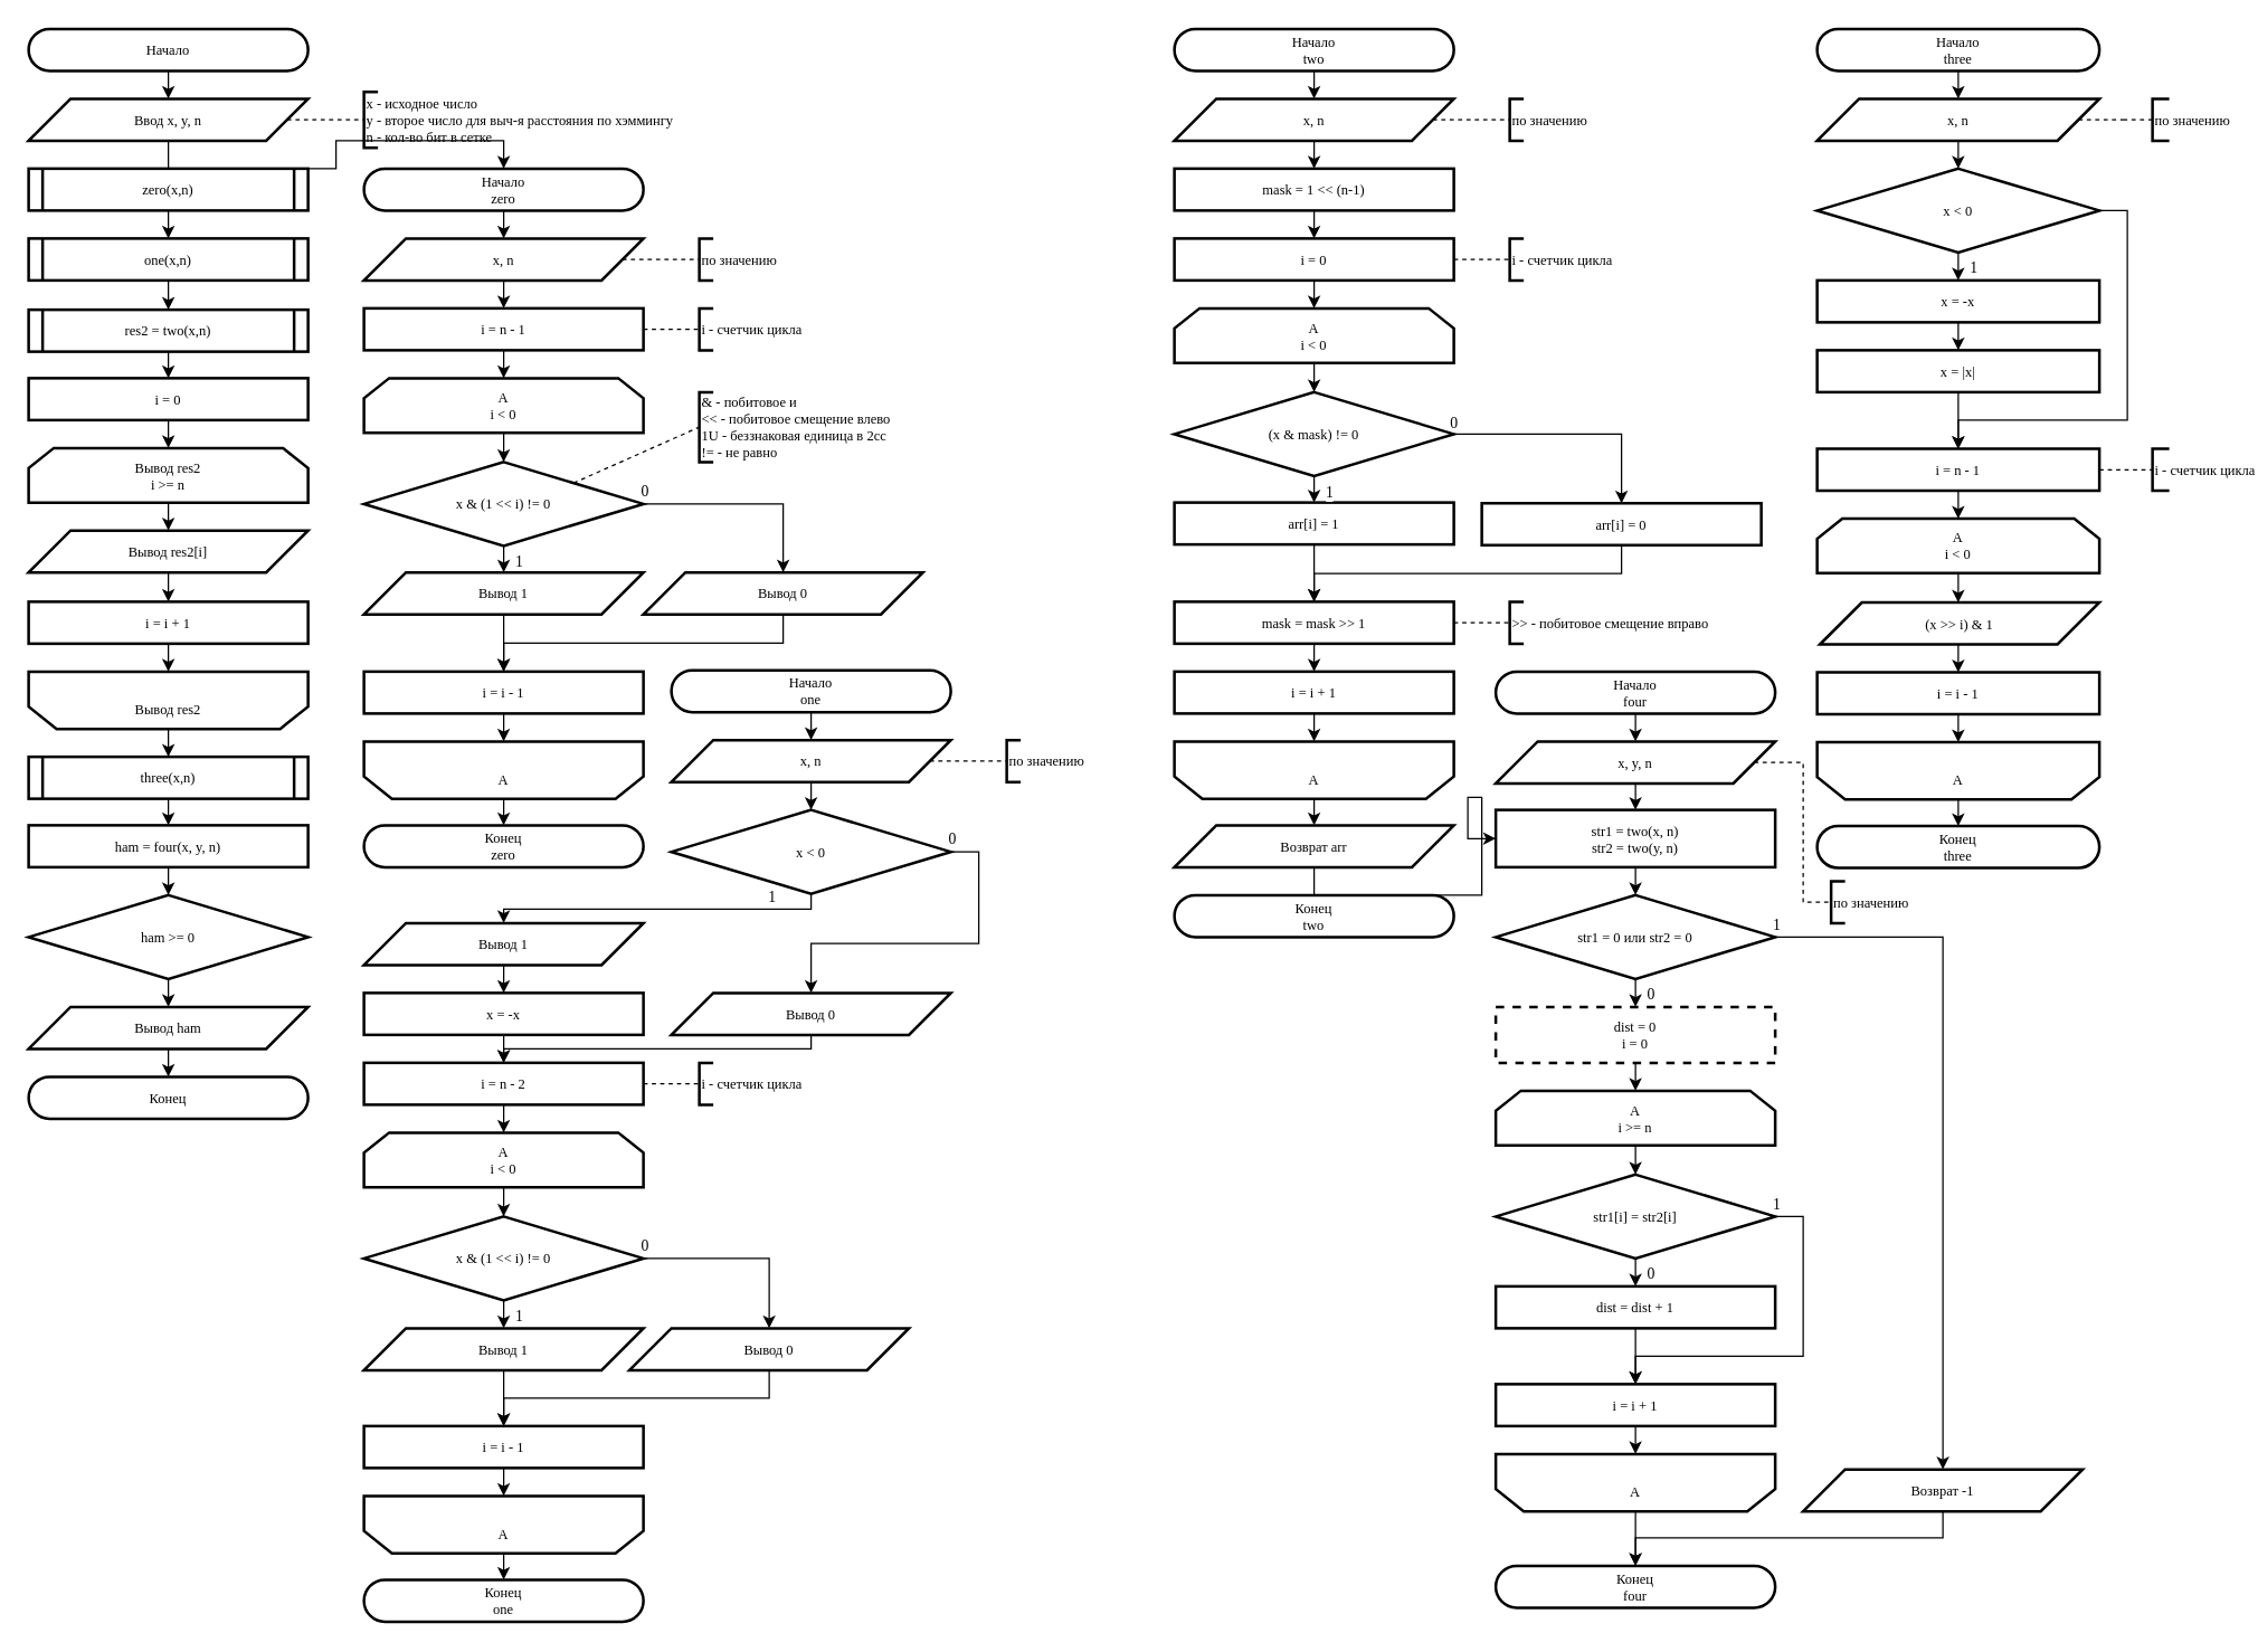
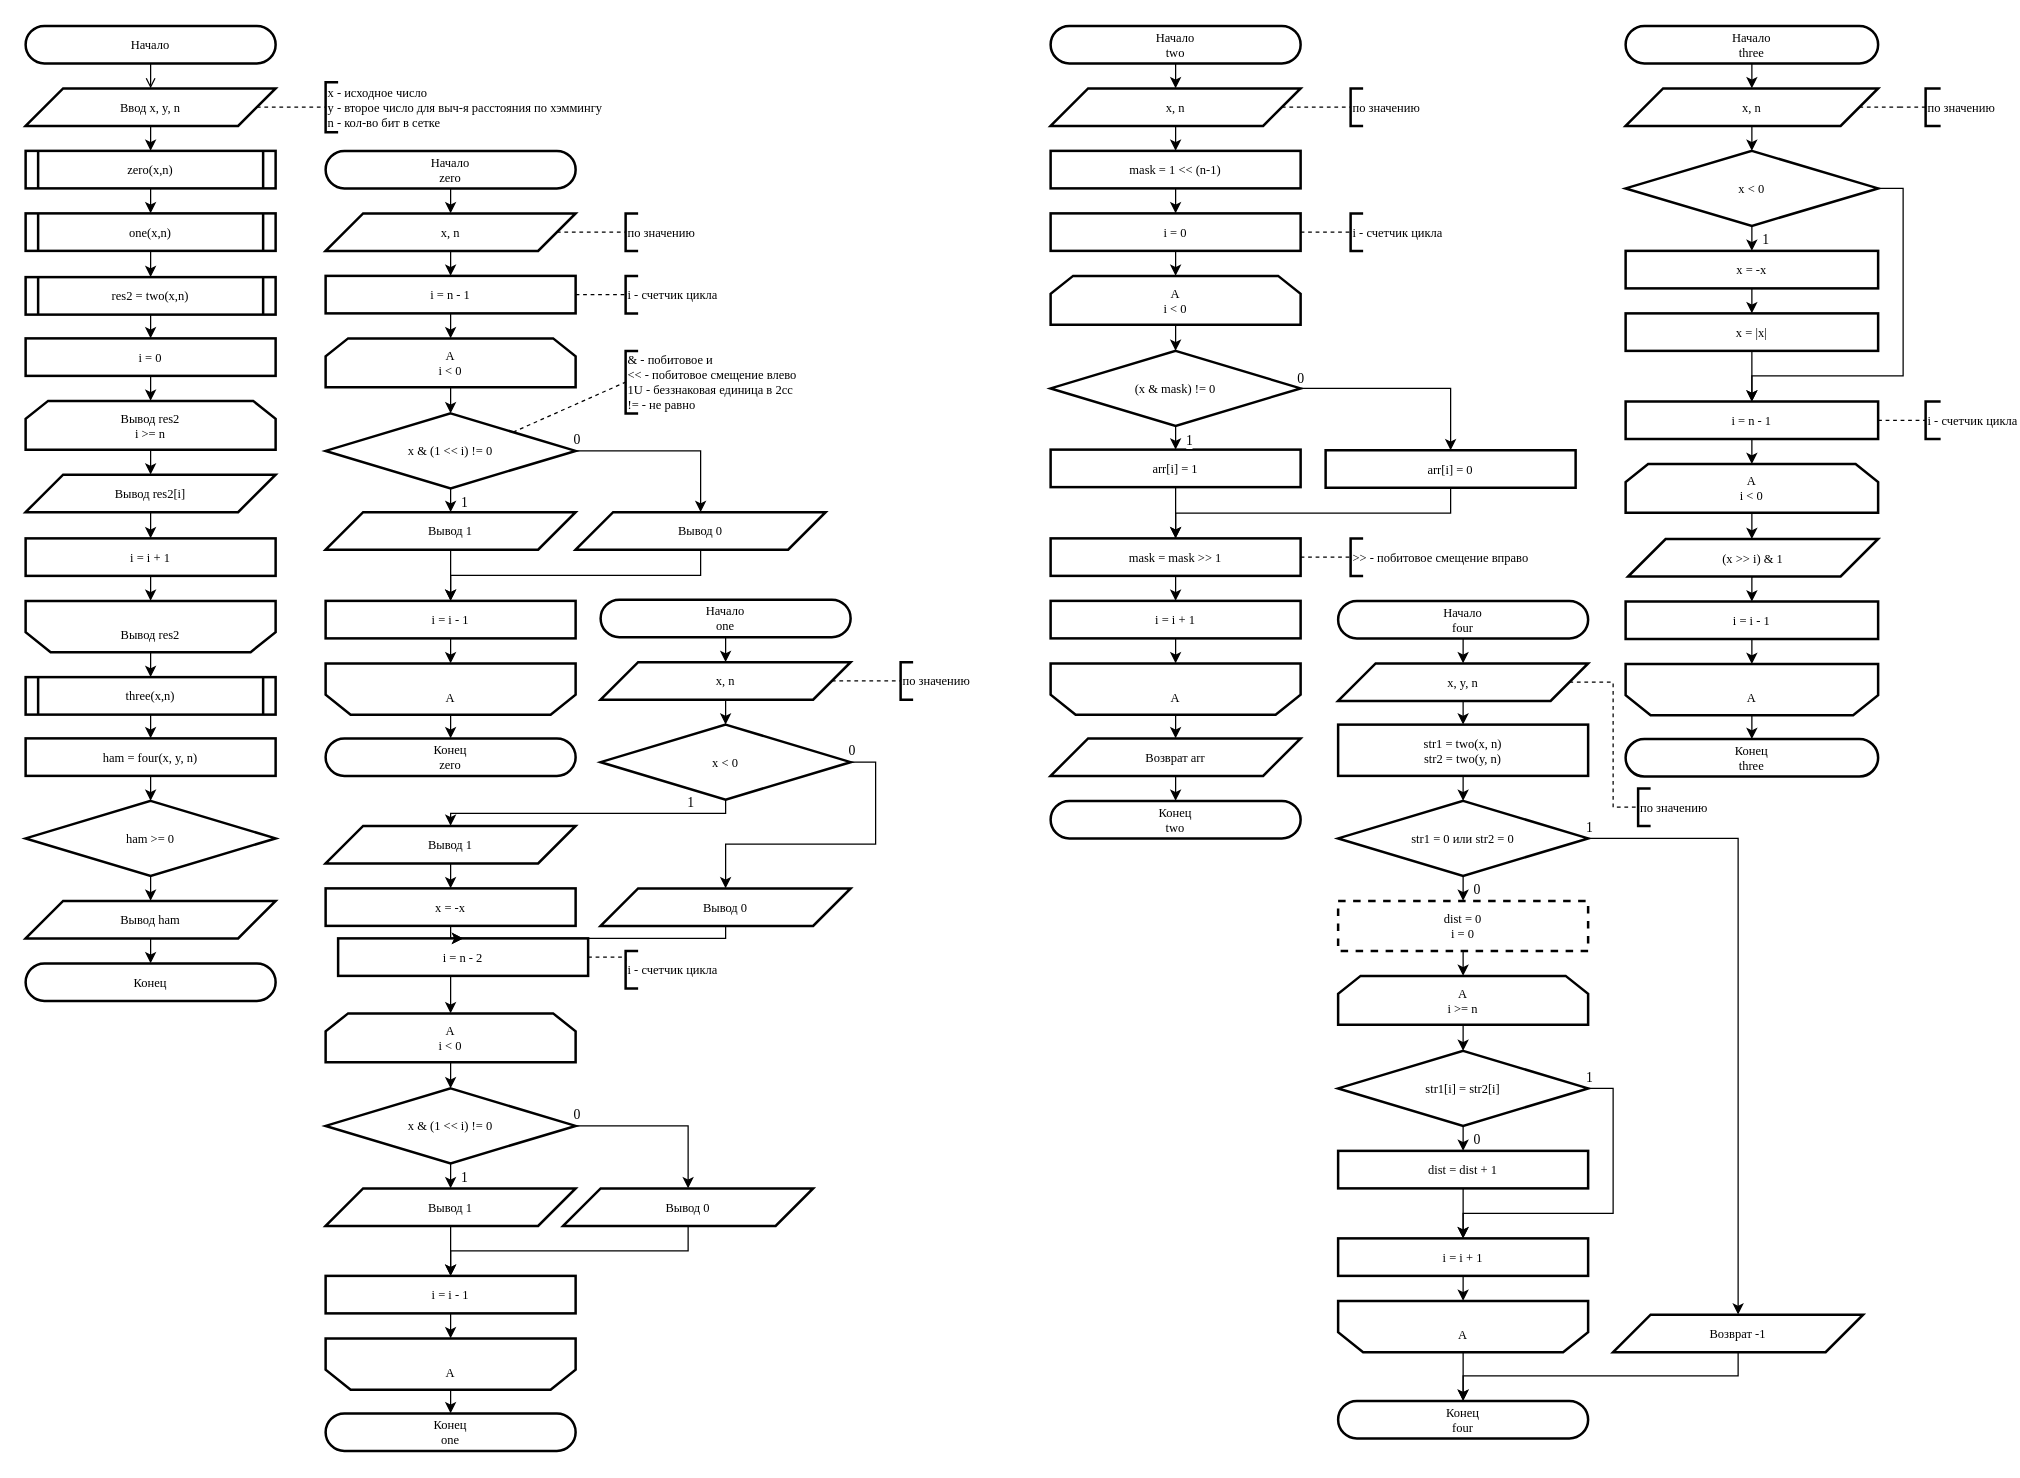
- <mxCell id="2" style="edgeStyle=orthogonalEdgeStyle;rounded=0;orthogonalLoop=1;jettySize=auto;html=1;exitX=0.5;exitY=1;exitDx=0;exitDy=0;entryX=0.5;entryY=0;entryDx=0;entryDy=0;fontFamily=JetBrains Mono;" parent="1" source="3" target="24" edge="1"><mxGeometry relative="1" as="geometry" /></mxCell>
+ <mxCell id="2" style="edgeStyle=orthogonalEdgeStyle;rounded=0;orthogonalLoop=1;jettySize=auto;html=1;exitX=0.5;exitY=1;exitDx=0;exitDy=0;entryX=0.5;entryY=0;entryDx=0;entryDy=0;fontFamily=JetBrains Mono;endArrow=open;" parent="1" source="3" target="24" edge="1"><mxGeometry relative="1" as="geometry" /></mxCell>
- <mxCell id="23" style="edgeStyle=orthogonalEdgeStyle;rounded=0;orthogonalLoop=1;jettySize=auto;html=1;exitX=0.5;exitY=1;exitDx=0;exitDy=0;fontFamily=JetBrains Mono;" parent="1" source="24" target="6" edge="1"><mxGeometry relative="1" as="geometry" /></mxCell>
+ <mxCell id="23" style="edgeStyle=orthogonalEdgeStyle;rounded=0;orthogonalLoop=1;jettySize=auto;html=1;exitX=0.5;exitY=1;exitDx=0;exitDy=0;entryX=0.5;entryY=0;entryDx=0;entryDy=0;fontFamily=JetBrains Mono;" parent="1" source="24" target="28" edge="1"><mxGeometry relative="1" as="geometry" /></mxCell>
- <mxCell id="98" style="edgeStyle=orthogonalEdgeStyle;rounded=0;orthogonalLoop=1;jettySize=auto;html=1;exitX=0.5;exitY=1;exitDx=0;exitDy=0;fontFamily=JetBrains Mono;" parent="1" source="99" target="135" edge="1"><mxGeometry relative="1" as="geometry" /></mxCell>
+ <mxCell id="98" style="edgeStyle=orthogonalEdgeStyle;rounded=0;orthogonalLoop=1;jettySize=auto;html=1;exitX=0.5;exitY=1;exitDx=0;exitDy=0;entryX=0.5;entryY=0;entryDx=0;entryDy=0;fontFamily=JetBrains Mono;" parent="1" source="99" target="75" edge="1"><mxGeometry relative="1" as="geometry" /></mxCell>
- <mxCell id="41" value="i = n - 2" style="rounded=0;whiteSpace=wrap;html=1;strokeWidth=2;fontFamily=JetBrains Mono;fontSize=10;" parent="1" vertex="1"><mxGeometry x="260" y="760" width="200" height="30" as="geometry" /></mxCell>
+ <mxCell id="41" value="i = n - 2" style="rounded=0;whiteSpace=wrap;html=1;strokeWidth=2;fontFamily=JetBrains Mono;fontSize=10;" parent="1" vertex="1"><mxGeometry x="270" y="750" width="200" height="30" as="geometry" /></mxCell>
